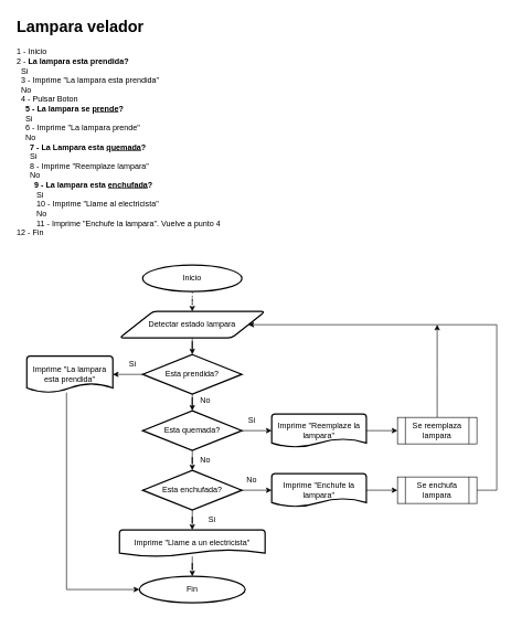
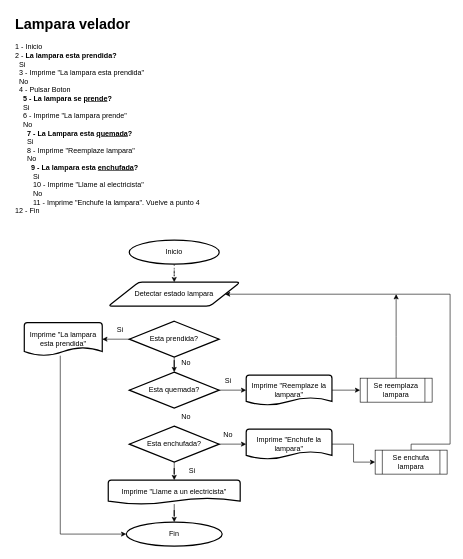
- <mxCell id="6" style="edgeStyle=orthogonalEdgeStyle;rounded=0;orthogonalLoop=1;jettySize=auto;html=1;entryX=0.5;entryY=0;entryDx=0;entryDy=0;entryPerimeter=0;" edge="1" parent="1" source="7" target="10"><mxGeometry relative="1" as="geometry" /></mxCell>
- <mxCell id="11" style="edgeStyle=orthogonalEdgeStyle;rounded=0;orthogonalLoop=1;jettySize=auto;html=1;entryX=0.5;entryY=0;entryDx=0;entryDy=0;entryPerimeter=0;" edge="1" parent="1" source="13" target="16"><mxGeometry relative="1" as="geometry" /></mxCell>
- <mxCell id="34" value="Se enchufa&lt;br&gt;lampara" style="shape=process;whiteSpace=wrap;html=1;backgroundOutline=1;" vertex="1" parent="1"><mxGeometry x="600" y="720" width="120" height="40" as="geometry" /></mxCell>
+ <mxCell id="34" value="Se enchufa&lt;br&gt;lampara" style="shape=process;whiteSpace=wrap;html=1;backgroundOutline=1;" vertex="1" parent="1"><mxGeometry x="625" y="750" width="120" height="40" as="geometry" /></mxCell>
